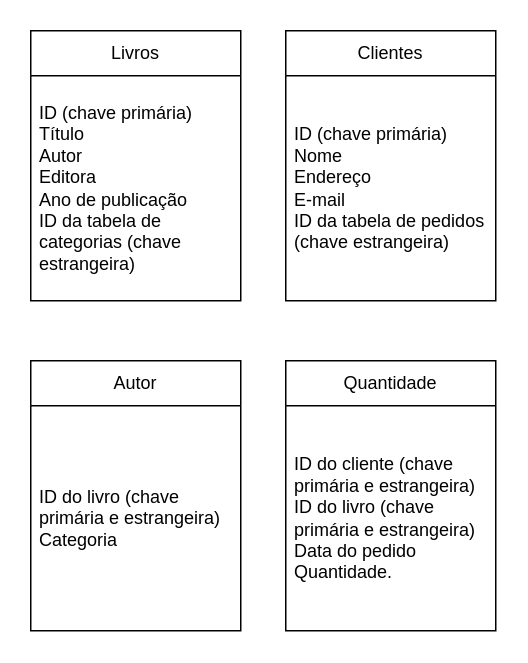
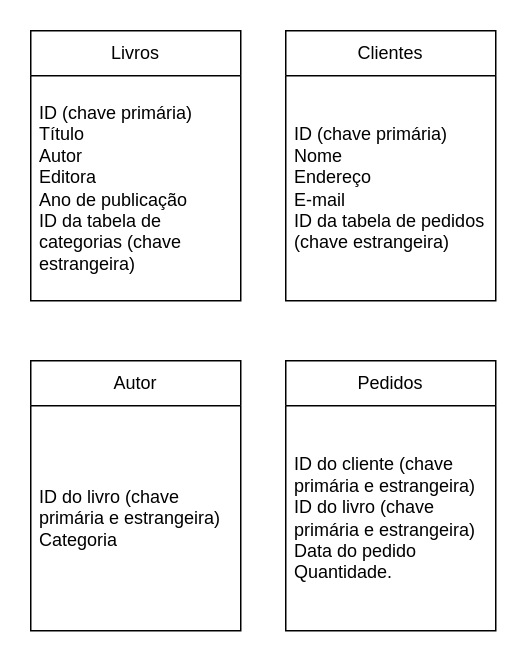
- <mxCell id="8" value="Quantidade" style="swimlane;fontStyle=0;childLayout=stackLayout;horizontal=1;startSize=30;horizontalStack=0;resizeParent=1;resizeParentMax=0;resizeLast=0;collapsible=1;marginBottom=0;whiteSpace=wrap;html=1;" vertex="1" parent="1"><mxGeometry x="190" y="240" width="140" height="180" as="geometry" /></mxCell>
+ <mxCell id="8" value="Pedidos" style="swimlane;fontStyle=0;childLayout=stackLayout;horizontal=1;startSize=30;horizontalStack=0;resizeParent=1;resizeParentMax=0;resizeLast=0;collapsible=1;marginBottom=0;whiteSpace=wrap;html=1;" vertex="1" parent="1"><mxGeometry x="190" y="240" width="140" height="180" as="geometry" /></mxCell>
